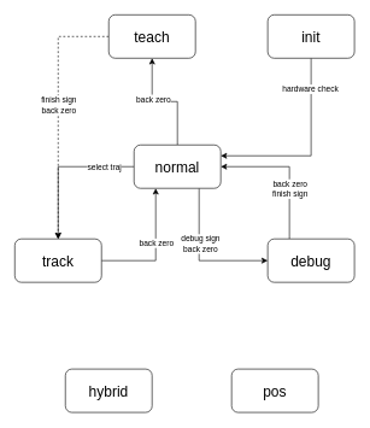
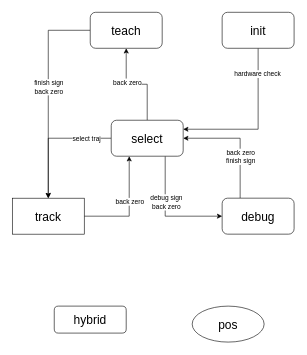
- <mxCell id="7" style="edgeStyle=orthogonalEdgeStyle;rounded=0;orthogonalLoop=1;jettySize=auto;html=1;exitX=0;exitY=0.5;exitDx=0;exitDy=0;dashed=1;" edge="1" parent="1" source="9" target="19"><mxGeometry relative="1" as="geometry" /></mxCell>
+ <mxCell id="7" style="edgeStyle=orthogonalEdgeStyle;rounded=0;orthogonalLoop=1;jettySize=auto;html=1;exitX=0;exitY=0.5;exitDx=0;exitDy=0;" edge="1" parent="1" source="9" target="19"><mxGeometry relative="1" as="geometry" /></mxCell>
- <mxCell id="16" value="normal" style="rounded=1;whiteSpace=wrap;html=1;fontSize=20;" vertex="1" parent="1"><mxGeometry x="185" y="200" width="120" height="60" as="geometry" /></mxCell>
+ <mxCell id="16" value="select" style="rounded=1;whiteSpace=wrap;html=1;fontSize=20;" vertex="1" parent="1"><mxGeometry x="185" y="200" width="120" height="60" as="geometry" /></mxCell>
- <mxCell id="19" value="track" style="rounded=1;whiteSpace=wrap;html=1;fontSize=20;" vertex="1" parent="1"><mxGeometry x="20" y="330" width="120" height="60" as="geometry" /></mxCell>
+ <mxCell id="19" value="track" style="whiteSpace=wrap;html=1;fontSize=20;rounded=0;" vertex="1" parent="1"><mxGeometry x="20" y="330" width="120" height="60" as="geometry" /></mxCell>
- <mxCell id="6" value="hybrid" style="rounded=1;whiteSpace=wrap;html=1;fontSize=20;" vertex="1" parent="1"><mxGeometry x="90" y="510" width="120" height="60" as="geometry" /></mxCell>
+ <mxCell id="6" value="hybrid" style="rounded=1;whiteSpace=wrap;html=1;fontSize=20;" vertex="1" parent="1"><mxGeometry x="90" y="510" width="120" height="45" as="geometry" /></mxCell>
- <mxCell id="5" value="pos" style="rounded=1;whiteSpace=wrap;html=1;fontSize=20;" vertex="1" parent="1"><mxGeometry x="320" y="510" width="120" height="60" as="geometry" /></mxCell>
+ <mxCell id="5" value="pos" style="ellipse;whiteSpace=wrap;html=1;fontSize=20;" vertex="1" parent="1"><mxGeometry x="320" y="510" width="120" height="60" as="geometry" /></mxCell>
